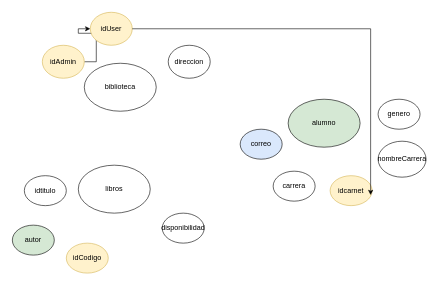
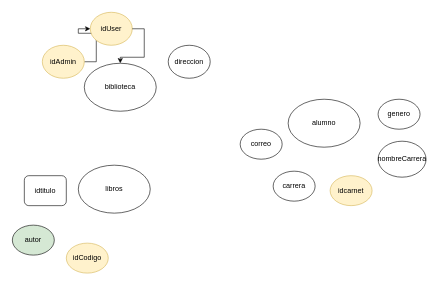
- <mxCell id="18" style="edgeStyle=orthogonalEdgeStyle;rounded=0;orthogonalLoop=1;jettySize=auto;html=1;exitX=1;exitY=0.5;exitDx=0;exitDy=0;entryX=0.965;entryY=0.646;entryDx=0;entryDy=0;entryPerimeter=0;" edge="1" parent="1" source="15" target="6"><mxGeometry relative="1" as="geometry" /></mxCell>
+ <mxCell id="18" style="edgeStyle=orthogonalEdgeStyle;rounded=0;orthogonalLoop=1;jettySize=auto;html=1;exitX=1;exitY=0.5;exitDx=0;exitDy=0;" edge="1" parent="1" source="15" target="4"><mxGeometry relative="1" as="geometry" /></mxCell>
- <mxCell id="2" value="alumno" style="ellipse;whiteSpace=wrap;html=1;fillColor=#d5e8d4;" vertex="1" parent="1"><mxGeometry x="480" y="165" width="120" height="80" as="geometry" /></mxCell>
+ <mxCell id="2" value="alumno" style="ellipse;whiteSpace=wrap;html=1;" vertex="1" parent="1"><mxGeometry x="480" y="165" width="120" height="80" as="geometry" /></mxCell>
- <mxCell id="9" value="correo" style="ellipse;whiteSpace=wrap;html=1;fillColor=#dae8fc;" vertex="1" parent="1"><mxGeometry x="400" y="215" width="70" height="50" as="geometry" /></mxCell>
+ <mxCell id="9" value="correo" style="ellipse;whiteSpace=wrap;html=1;" vertex="1" parent="1"><mxGeometry x="400" y="215" width="70" height="50" as="geometry" /></mxCell>
- <mxCell id="17" value="idtitulo" style="ellipse;whiteSpace=wrap;html=1;" vertex="1" parent="1"><mxGeometry x="40" y="292.5" width="70" height="50" as="geometry" /></mxCell>
+ <mxCell id="17" value="idtitulo" style="whiteSpace=wrap;html=1;rounded=1;" vertex="1" parent="1"><mxGeometry x="40" y="292.5" width="70" height="50" as="geometry" /></mxCell>
- <mxCell id="16" value="disponibilidad" style="ellipse;whiteSpace=wrap;html=1;" vertex="1" parent="1"><mxGeometry x="270" y="355" width="70" height="50" as="geometry" /></mxCell>
